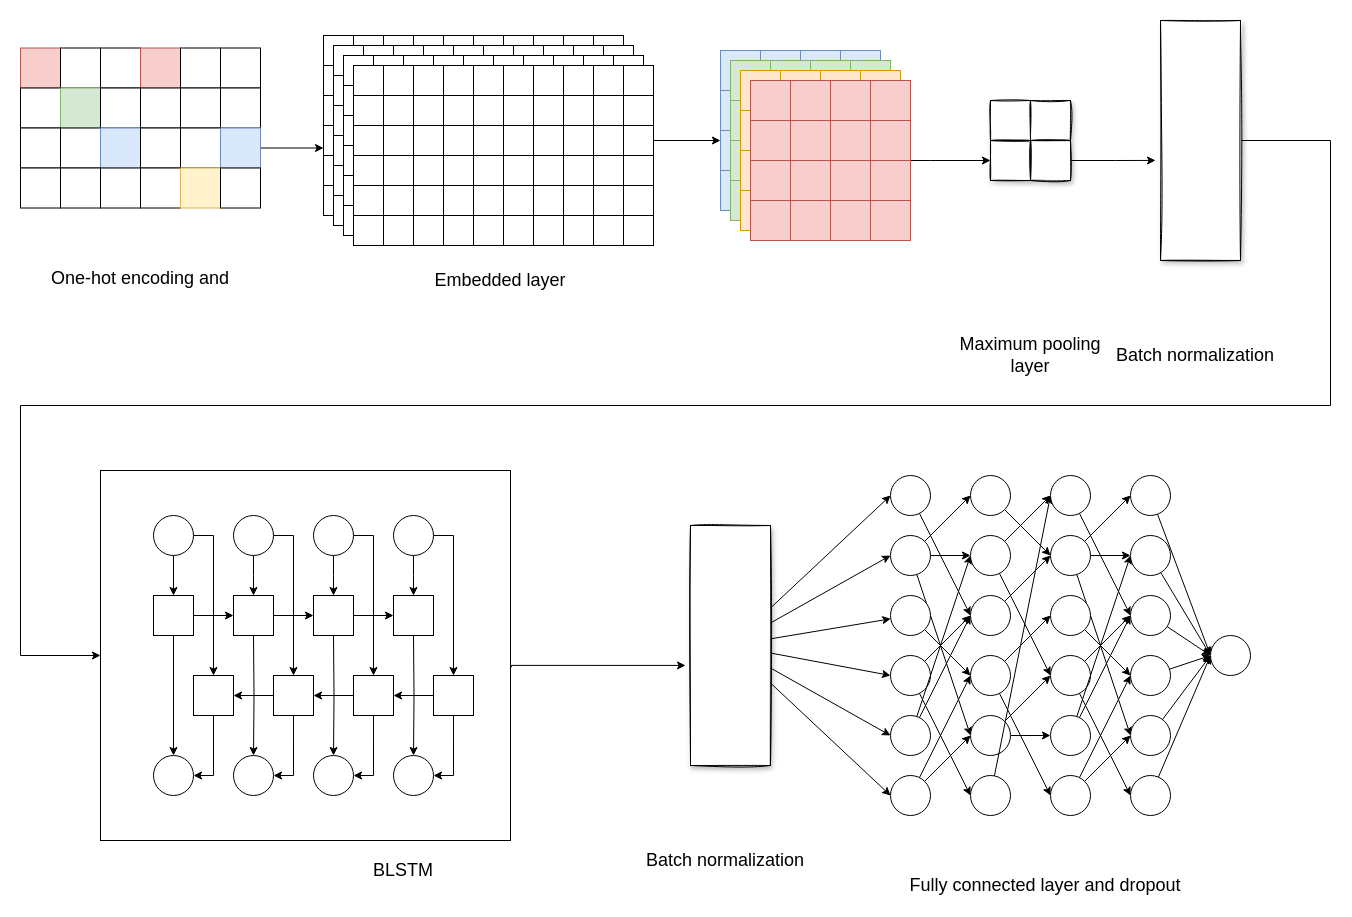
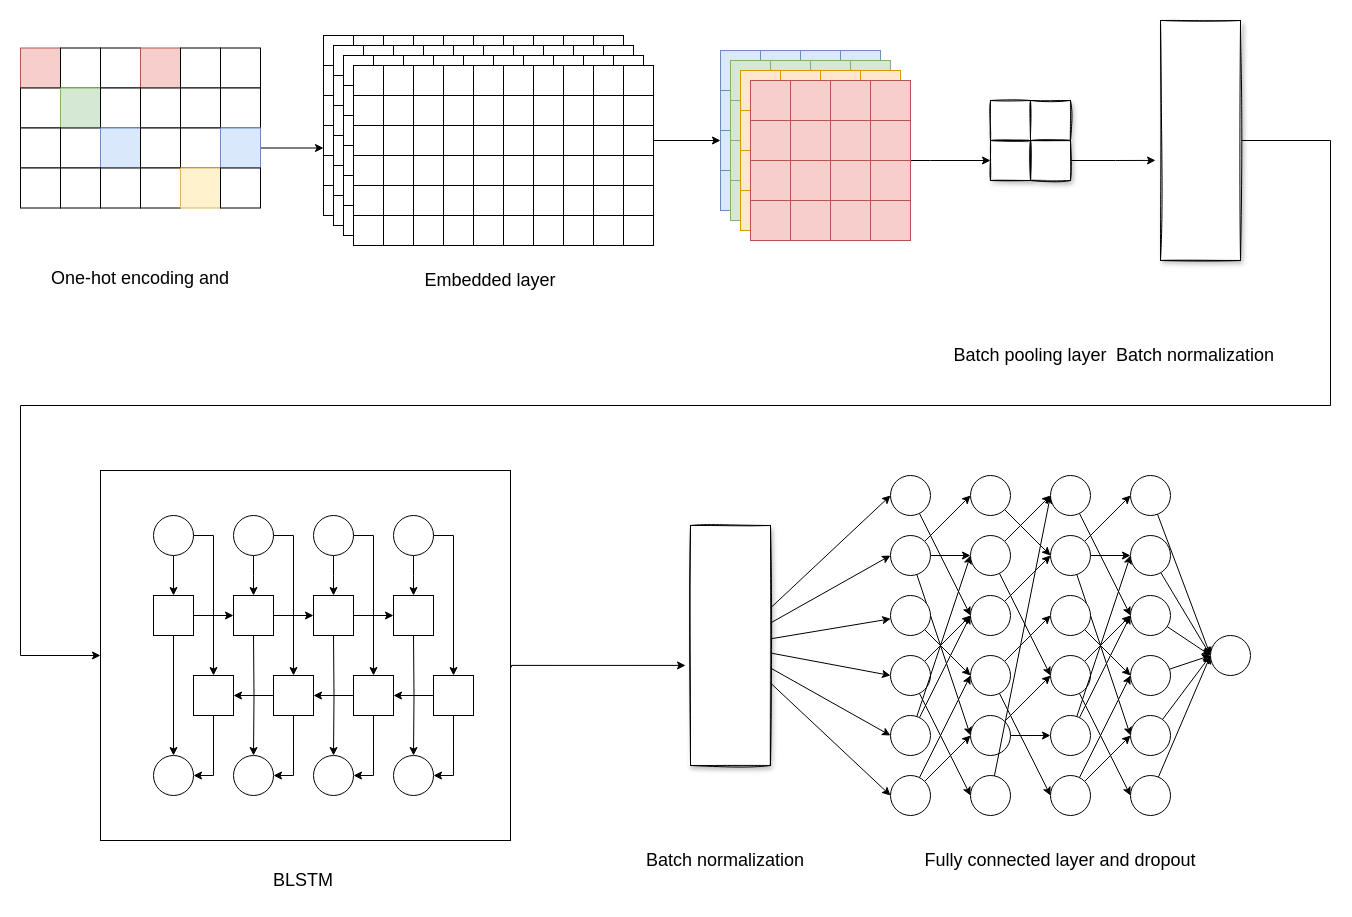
- <mxCell id="11" value="Embedded layer" style="text;html=1;strokeColor=none;fillColor=none;align=center;verticalAlign=middle;whiteSpace=wrap;rounded=0;shadow=1;glass=0;sketch=1;fontSize=18;" vertex="1" parent="1"><mxGeometry x="400" y="265" width="200" height="30" as="geometry" /></mxCell>
+ <mxCell id="11" value="Embedded layer" style="text;html=1;strokeColor=none;fillColor=none;align=center;verticalAlign=middle;whiteSpace=wrap;rounded=0;shadow=1;glass=0;sketch=1;fontSize=18;" vertex="1" parent="1"><mxGeometry x="390" y="265" width="200" height="30" as="geometry" /></mxCell>
- <mxCell id="415" value="Maximum pooling layer" style="text;html=1;strokeColor=none;fillColor=none;align=center;verticalAlign=middle;whiteSpace=wrap;rounded=0;shadow=1;glass=0;sketch=1;fontSize=18;" vertex="1" parent="1"><mxGeometry x="945" y="340" width="170" height="30" as="geometry" /></mxCell>
+ <mxCell id="415" value="Batch pooling layer" style="text;html=1;strokeColor=none;fillColor=none;align=center;verticalAlign=middle;whiteSpace=wrap;rounded=0;shadow=1;glass=0;sketch=1;fontSize=18;" vertex="1" parent="1"><mxGeometry x="945" y="340" width="170" height="30" as="geometry" /></mxCell>
- <mxCell id="455" value="BLSTM" style="text;html=1;strokeColor=none;fillColor=none;align=center;verticalAlign=middle;whiteSpace=wrap;rounded=0;shadow=1;glass=0;sketch=1;fontSize=18;" vertex="1" parent="1"><mxGeometry x="303" y="855" width="200" height="30" as="geometry" /></mxCell>
+ <mxCell id="455" value="BLSTM" style="text;html=1;strokeColor=none;fillColor=none;align=center;verticalAlign=middle;whiteSpace=wrap;rounded=0;shadow=1;glass=0;sketch=1;fontSize=18;" vertex="1" parent="1"><mxGeometry x="203" y="865" width="200" height="30" as="geometry" /></mxCell>
- <mxCell id="75" value="Fully connected layer and dropout" style="text;html=1;strokeColor=none;fillColor=none;align=center;verticalAlign=middle;whiteSpace=wrap;rounded=0;shadow=1;glass=0;sketch=1;fontSize=18;" vertex="1" parent="1"><mxGeometry x="905" y="870" width="280" height="30" as="geometry" /></mxCell>
+ <mxCell id="75" value="Fully connected layer and dropout" style="text;html=1;strokeColor=none;fillColor=none;align=center;verticalAlign=middle;whiteSpace=wrap;rounded=0;shadow=1;glass=0;sketch=1;fontSize=18;" vertex="1" parent="1"><mxGeometry x="920" y="845" width="280" height="30" as="geometry" /></mxCell>
